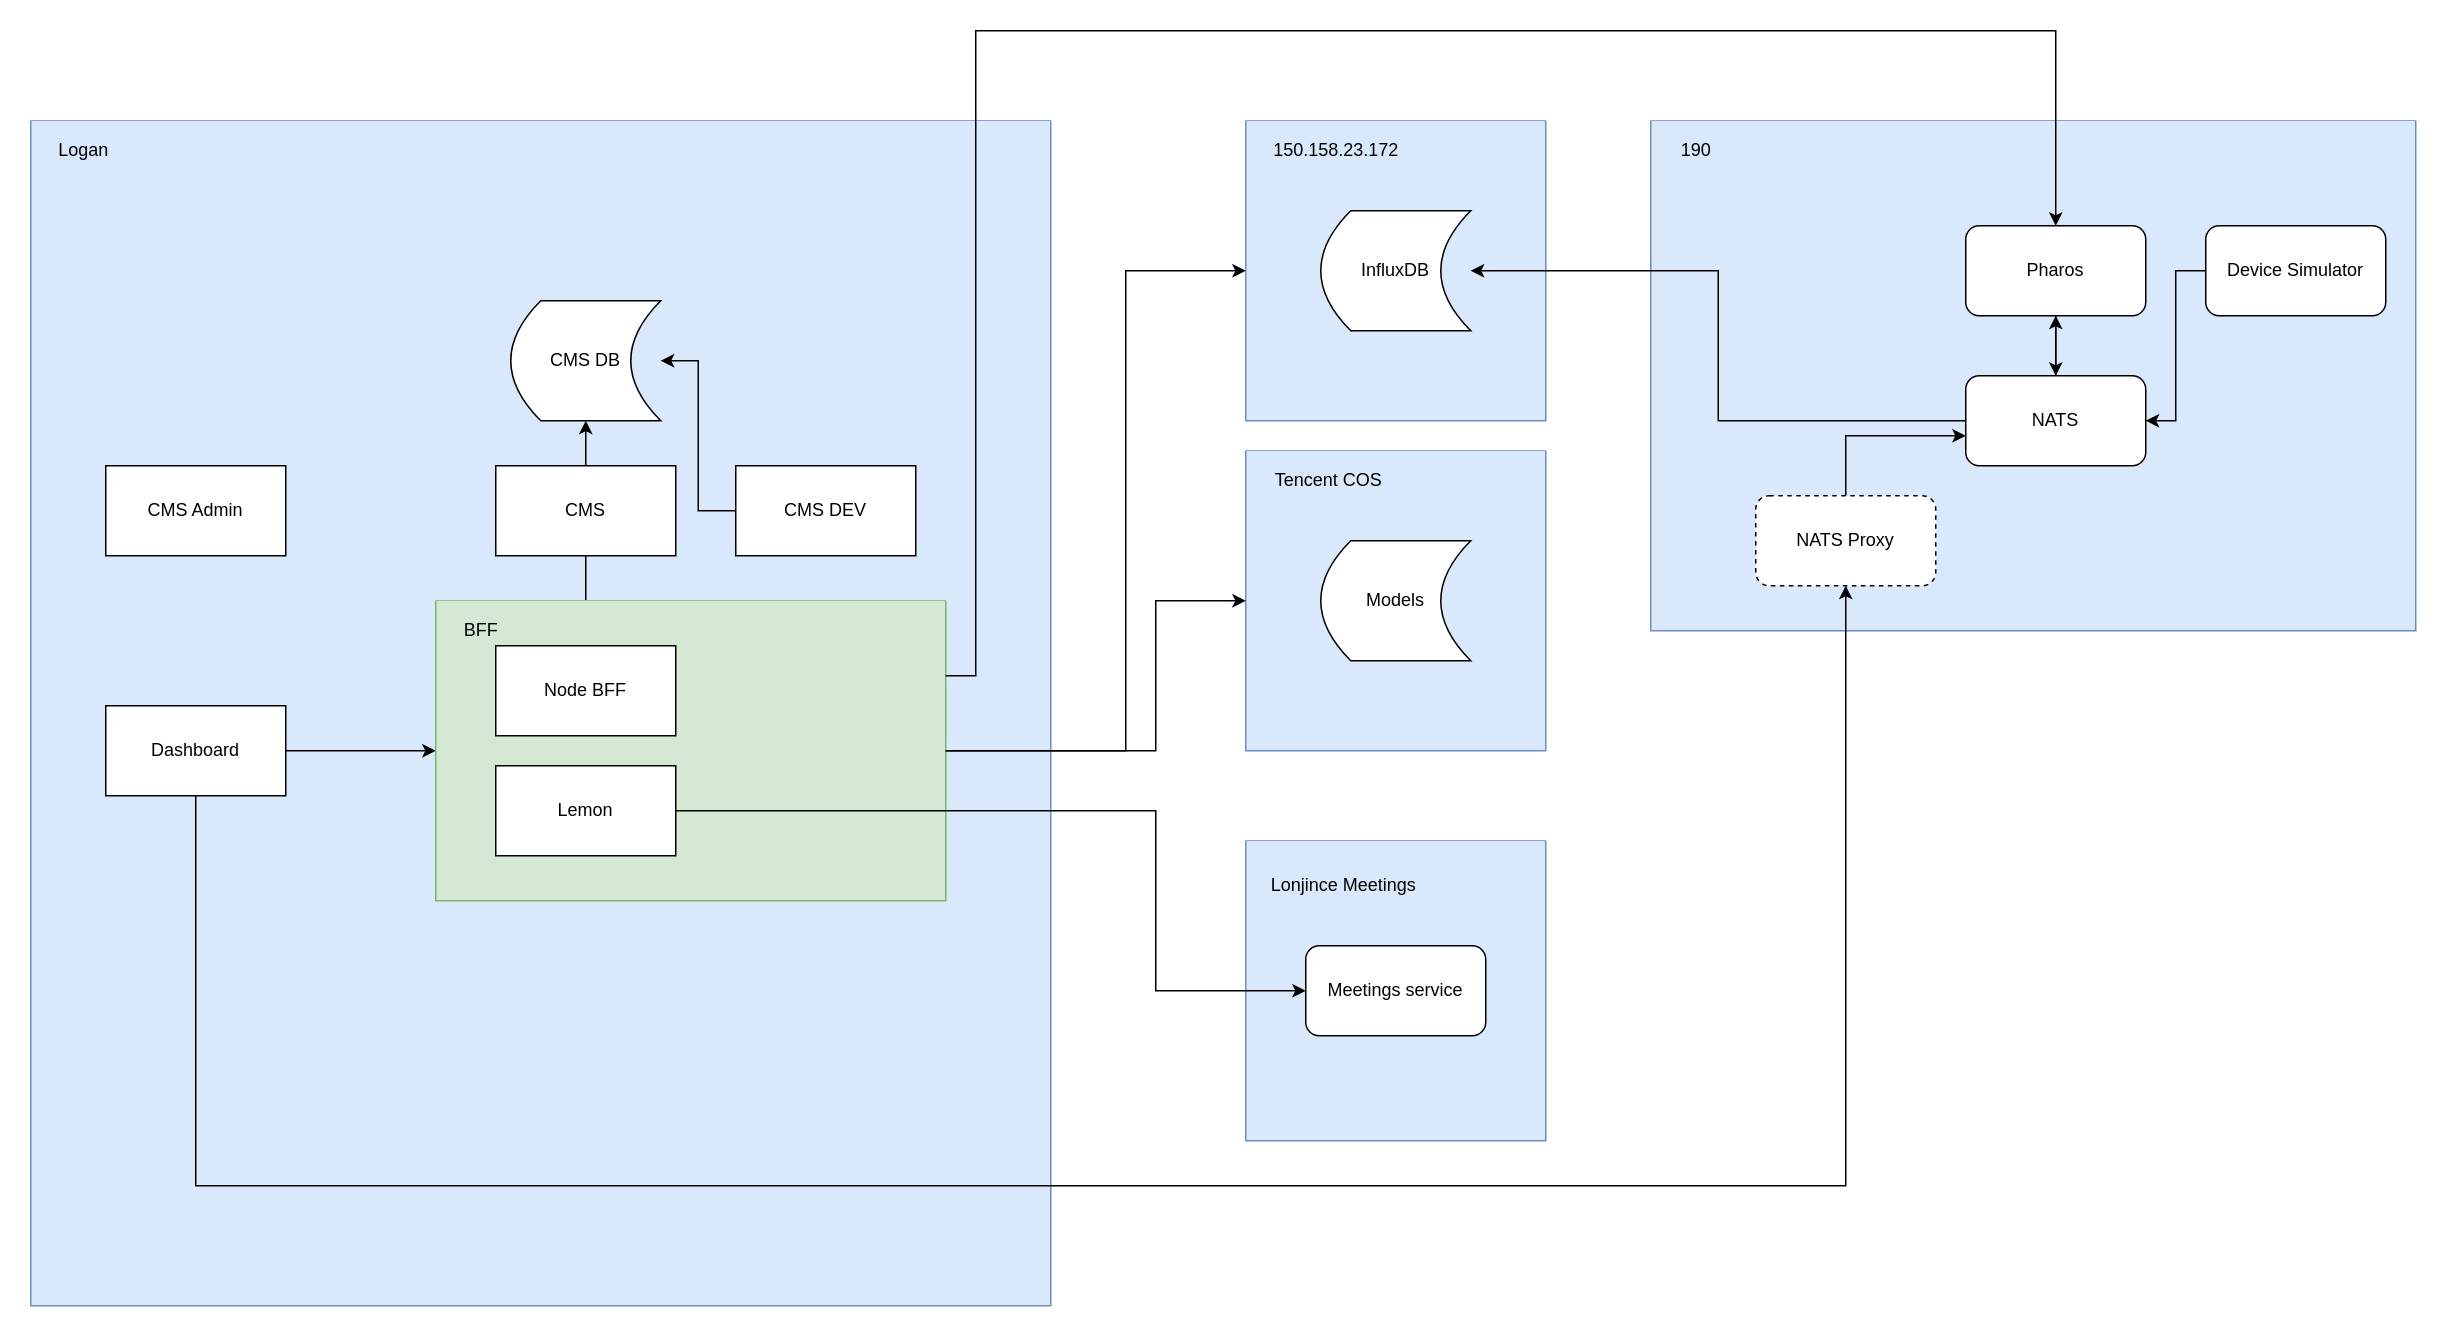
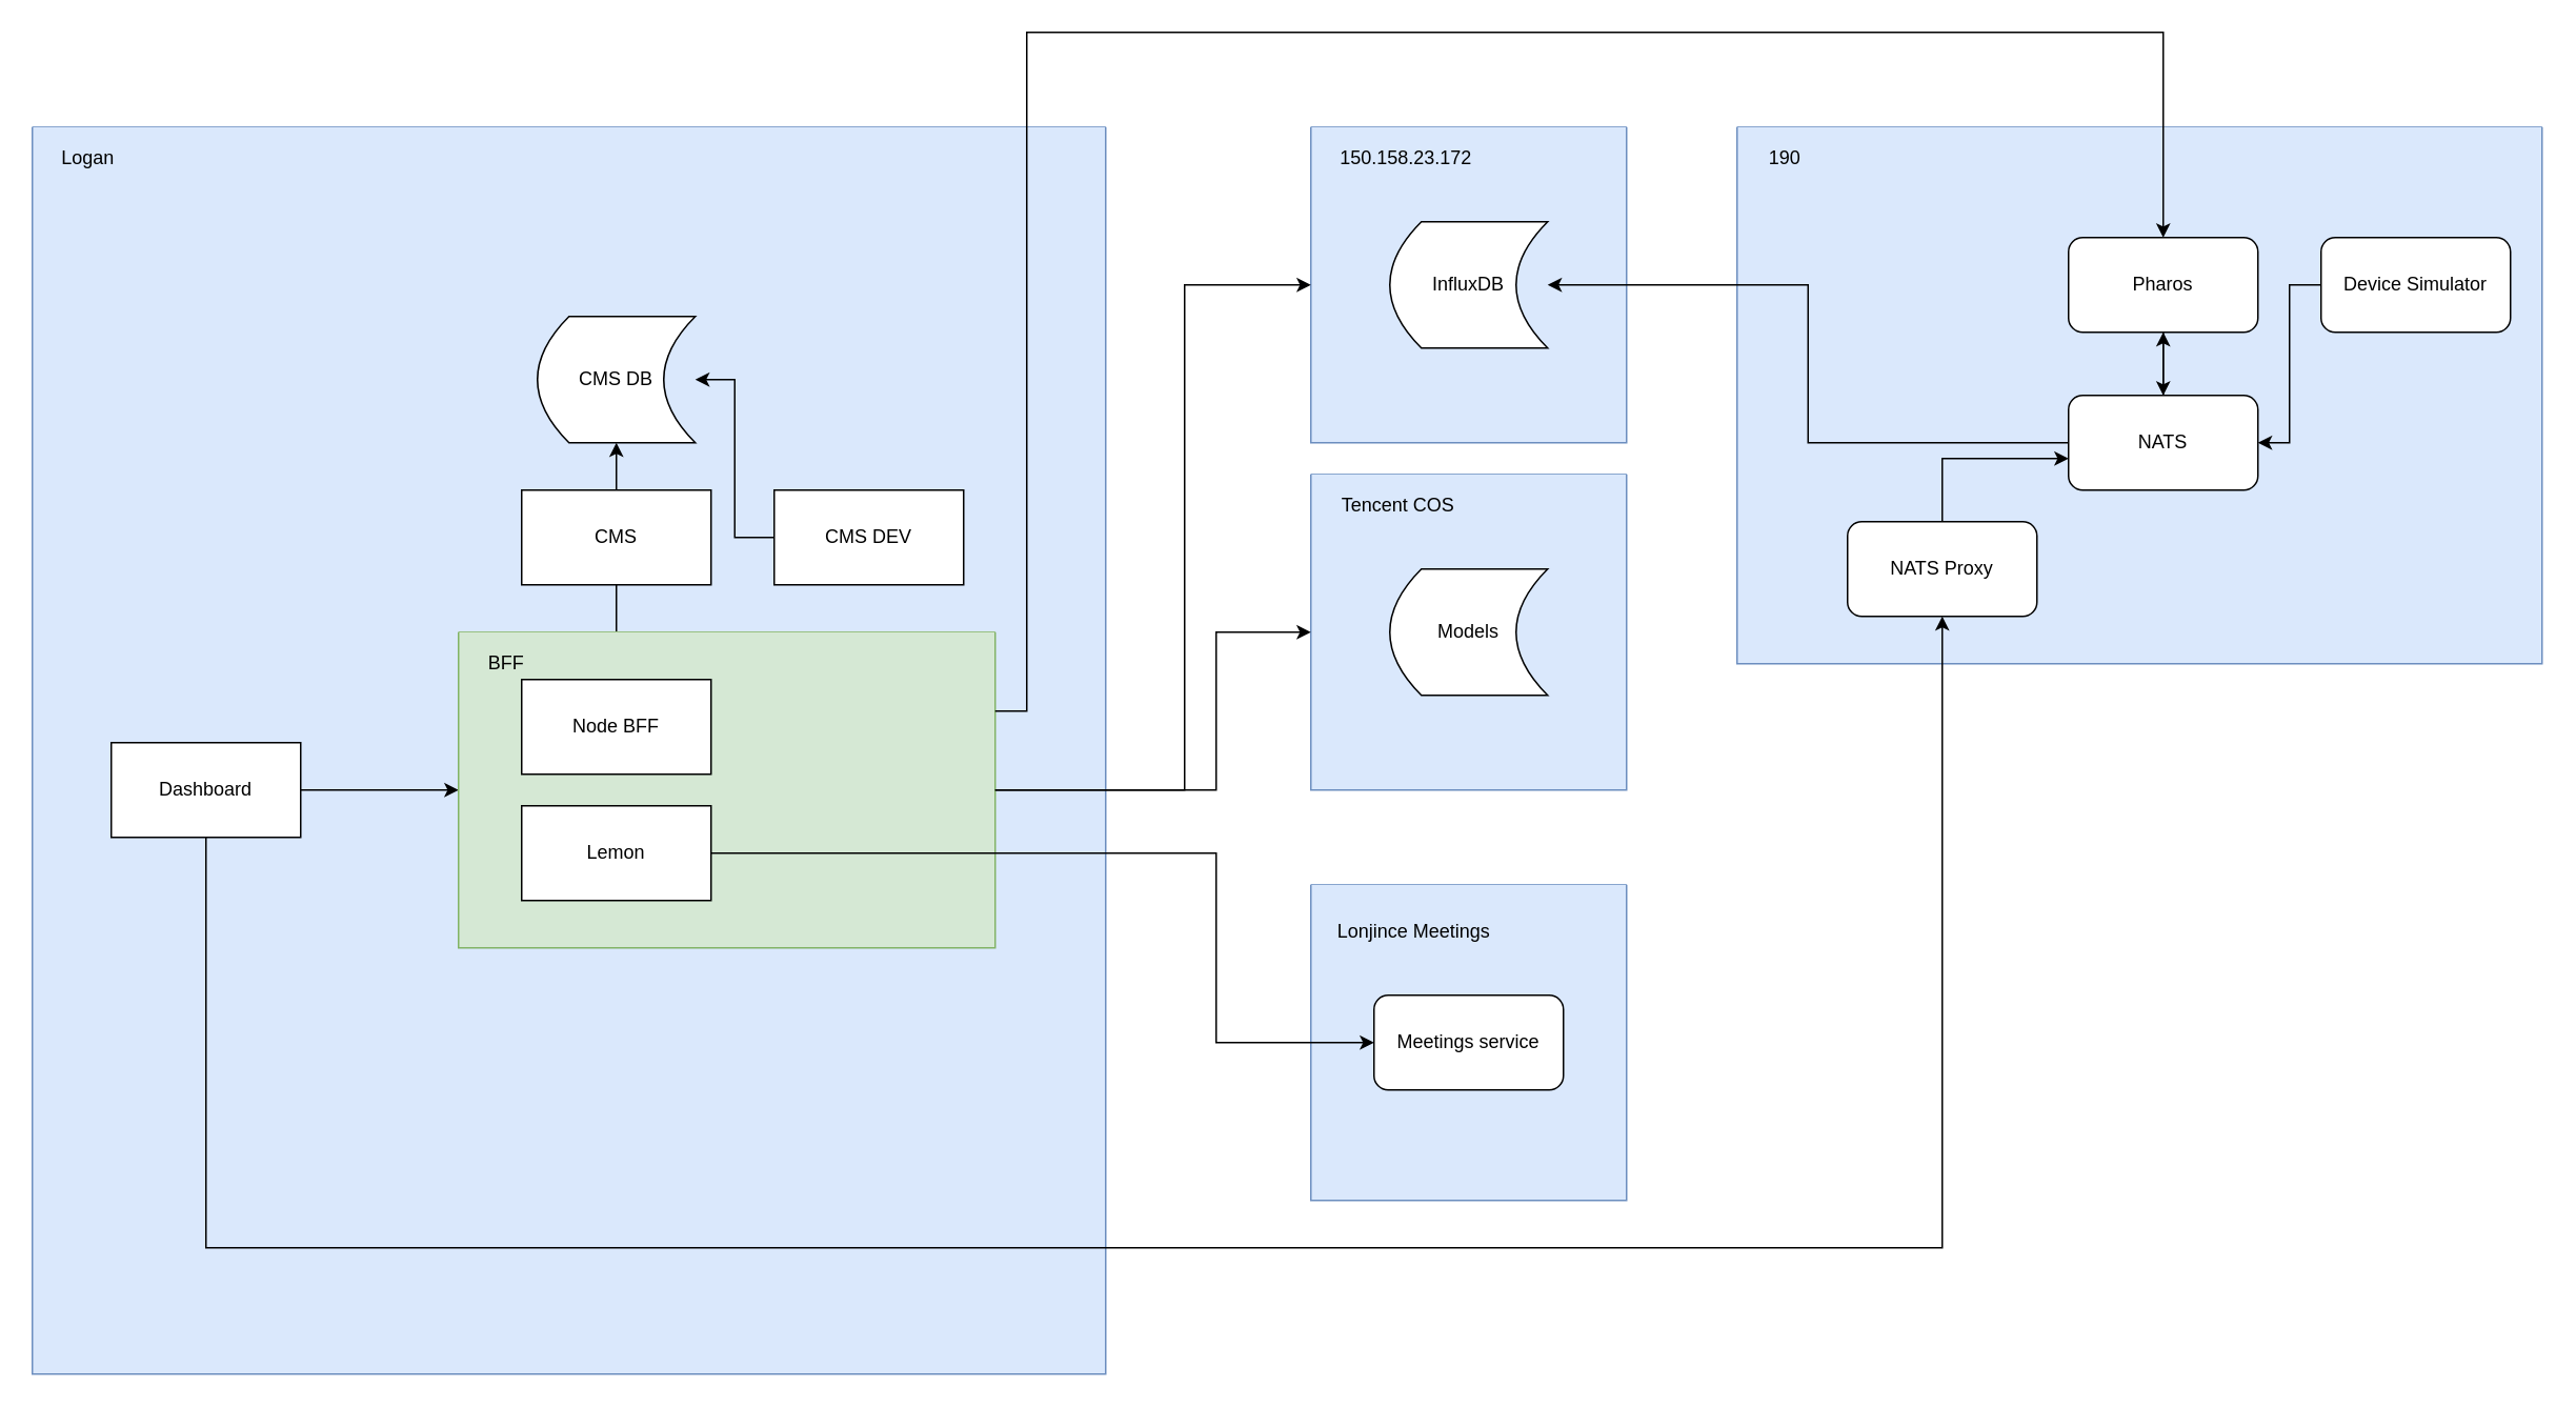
- <mxCell id="21" value="CMS Admin" style="whiteSpace=wrap;html=1;" vertex="1" parent="15"><mxGeometry x="50" y="230" width="120" height="60" as="geometry" /></mxCell>
- <mxCell id="14" value="NATS Proxy" style="rounded=1;whiteSpace=wrap;html=1;dashed=1;" vertex="1" parent="5"><mxGeometry x="70" y="250" width="120" height="60" as="geometry" /></mxCell>
+ <mxCell id="14" value="NATS Proxy" style="rounded=1;whiteSpace=wrap;html=1;" vertex="1" parent="5"><mxGeometry x="70" y="250" width="120" height="60" as="geometry" /></mxCell>
